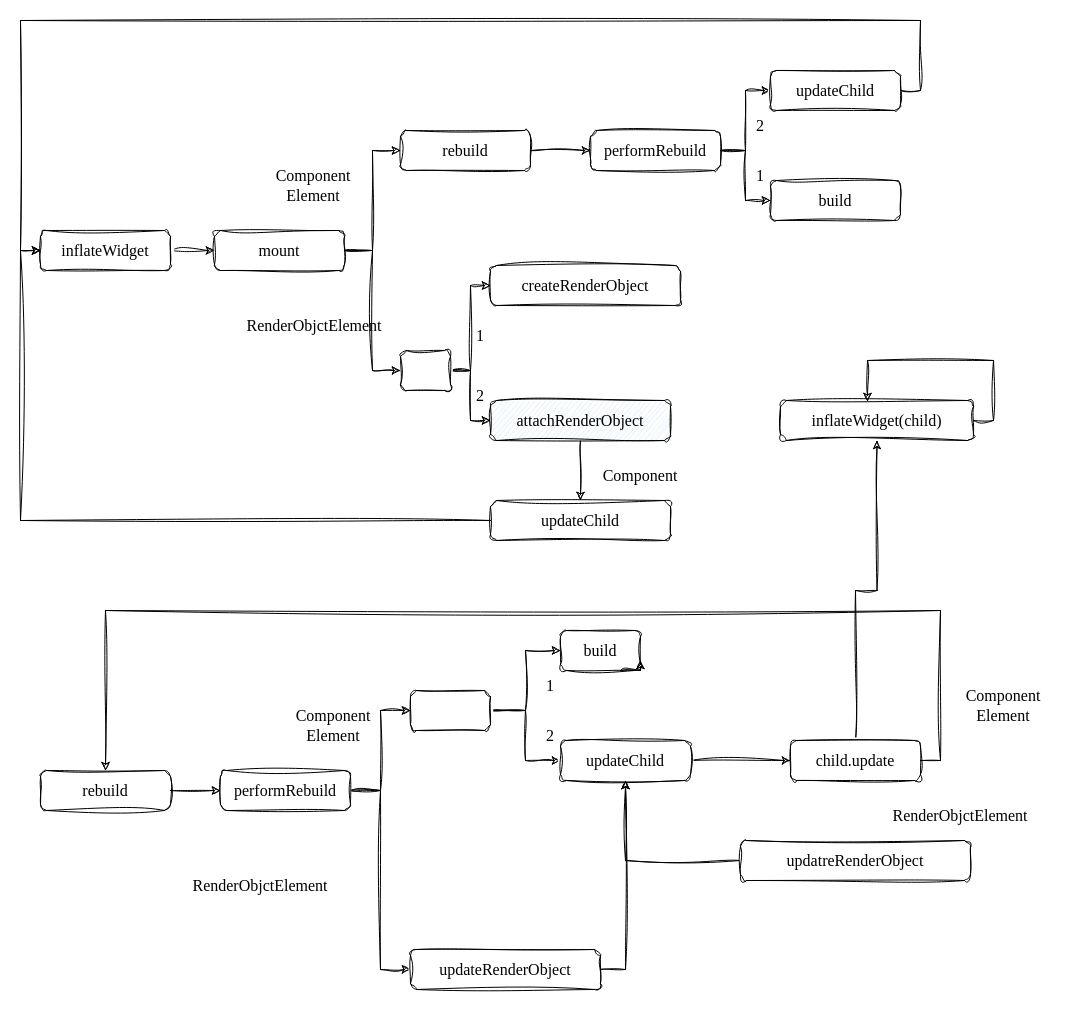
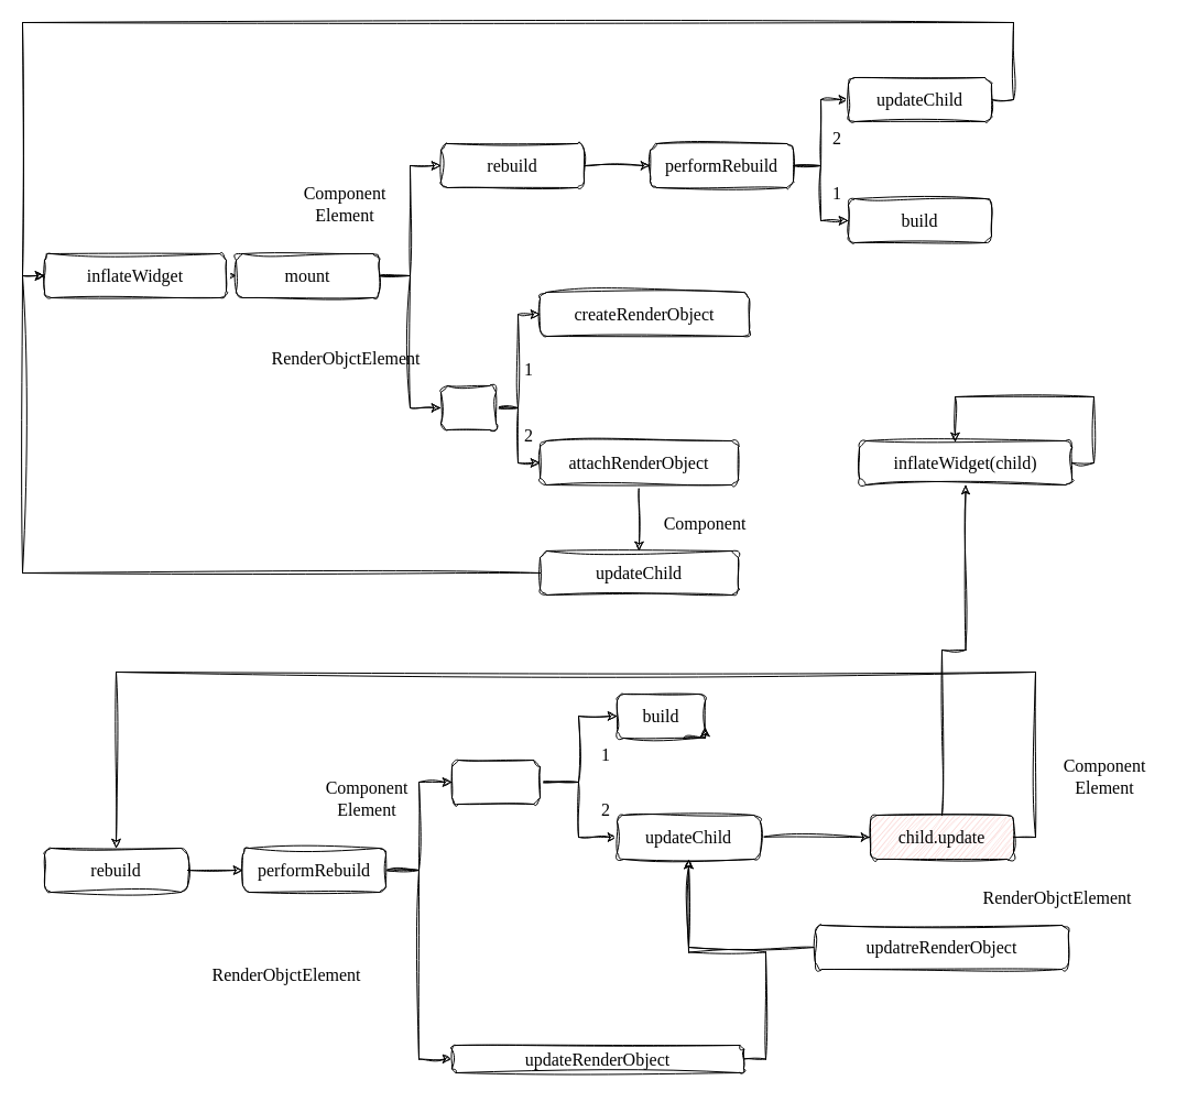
- <mxCell id="3" value="inflateWidget" style="rounded=1;whiteSpace=wrap;html=1;fontFamily=Comic Sans MS;fontSize=16;sketch=1;curveFitting=1;jiggle=2;" vertex="1" parent="1"><mxGeometry x="40" y="230" width="130" height="40" as="geometry" /></mxCell>
+ <mxCell id="3" value="inflateWidget" style="rounded=1;whiteSpace=wrap;html=1;fontFamily=Comic Sans MS;fontSize=16;sketch=1;curveFitting=1;jiggle=2;" vertex="1" parent="1"><mxGeometry x="40" y="230" width="165" height="40" as="geometry" /></mxCell>
- <mxCell id="20" value="attachRenderObject" style="rounded=1;whiteSpace=wrap;html=1;fontFamily=Comic Sans MS;fontSize=16;sketch=1;curveFitting=1;jiggle=2;fillColor=#dae8fc;" vertex="1" parent="1"><mxGeometry x="490" y="400" width="180" height="40" as="geometry" /></mxCell>
+ <mxCell id="20" value="attachRenderObject" style="rounded=1;whiteSpace=wrap;html=1;fontFamily=Comic Sans MS;fontSize=16;sketch=1;curveFitting=1;jiggle=2;" vertex="1" parent="1"><mxGeometry x="490" y="400" width="180" height="40" as="geometry" /></mxCell>
- <mxCell id="47" value="child.update" style="rounded=1;whiteSpace=wrap;html=1;fontFamily=Comic Sans MS;fontSize=16;sketch=1;curveFitting=1;jiggle=2;" vertex="1" parent="1"><mxGeometry x="790" y="740" width="130" height="40" as="geometry" /></mxCell>
+ <mxCell id="47" value="child.update" style="rounded=1;whiteSpace=wrap;html=1;fontFamily=Comic Sans MS;fontSize=16;sketch=1;curveFitting=1;jiggle=2;fillColor=#f8cecc;" vertex="1" parent="1"><mxGeometry x="790" y="740" width="130" height="40" as="geometry" /></mxCell>
- <mxCell id="38" value="updateRenderObject" style="rounded=1;whiteSpace=wrap;html=1;fontFamily=Comic Sans MS;fontSize=16;sketch=1;curveFitting=1;jiggle=2;" vertex="1" parent="1"><mxGeometry x="410" y="949" width="190" height="40" as="geometry" /></mxCell>
+ <mxCell id="38" value="updateRenderObject" style="rounded=1;whiteSpace=wrap;html=1;fontFamily=Comic Sans MS;fontSize=16;sketch=1;curveFitting=1;jiggle=2;" vertex="1" parent="1"><mxGeometry x="410" y="949" width="265" height="25" as="geometry" /></mxCell>
